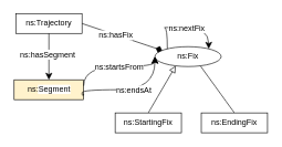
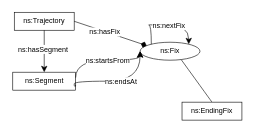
- <mxCell id="3" value="ns:&lt;span style=&quot;background-color: rgb(255 , 255 , 255)&quot;&gt;Segment&lt;/span&gt;" style="rounded=0;whiteSpace=wrap;html=1;snapToPoint=1;points=[[0.1,0],[0.2,0],[0.3,0],[0.4,0],[0.5,0],[0.6,0],[0.7,0],[0.8,0],[0.9,0],[0,0.1],[0,0.3],[0,0.5],[0,0.7],[0,0.9],[0.1,1],[0.2,1],[0.3,1],[0.4,1],[0.5,1],[0.6,1],[0.7,1],[0.8,1],[0.9,1],[1,0.1],[1,0.3],[1,0.5],[1,0.7],[1,0.9]];fillColor=#fff2cc;" vertex="1" parent="1"><mxGeometry x="20.5" y="120" width="105" height="30" as="geometry" /></mxCell>
+ <mxCell id="3" value="ns:&lt;span style=&quot;background-color: rgb(255 , 255 , 255)&quot;&gt;Segment&lt;/span&gt;" style="rounded=0;whiteSpace=wrap;html=1;snapToPoint=1;points=[[0.1,0],[0.2,0],[0.3,0],[0.4,0],[0.5,0],[0.6,0],[0.7,0],[0.8,0],[0.9,0],[0,0.1],[0,0.3],[0,0.5],[0,0.7],[0,0.9],[0.1,1],[0.2,1],[0.3,1],[0.4,1],[0.5,1],[0.6,1],[0.7,1],[0.8,1],[0.9,1],[1,0.1],[1,0.3],[1,0.5],[1,0.7],[1,0.9]];" vertex="1" parent="1"><mxGeometry x="20.5" y="120" width="105" height="30" as="geometry" /></mxCell>
- <mxCell id="15" value="" style="endArrow=block;html=1;fontColor=#000099;exitX=0.5;exitY=0;exitDx=0;exitDy=0;endFill=0;entryX=0.3;entryY=1;entryDx=0;entryDy=0;endSize=8;arcSize=0;curved=1;" edge="1" parent="1" source="16" target="6"><mxGeometry width="50" height="50" relative="1" as="geometry"><mxPoint x="8" y="240" as="sourcePoint" /><mxPoint x="273" y="230" as="targetPoint" /></mxGeometry></mxCell>
- <mxCell id="16" value="ns:StartingFix" style="rounded=0;whiteSpace=wrap;html=1;snapToPoint=1;points=[[0.1,0],[0.2,0],[0.3,0],[0.4,0],[0.5,0],[0.6,0],[0.7,0],[0.8,0],[0.9,0],[0,0.1],[0,0.3],[0,0.5],[0,0.7],[0,0.9],[0.1,1],[0.2,1],[0.3,1],[0.4,1],[0.5,1],[0.6,1],[0.7,1],[0.8,1],[0.9,1],[1,0.1],[1,0.3],[1,0.5],[1,0.7],[1,0.9]];" vertex="1" parent="1"><mxGeometry x="173" y="170" width="100" height="30" as="geometry" /></mxCell>
